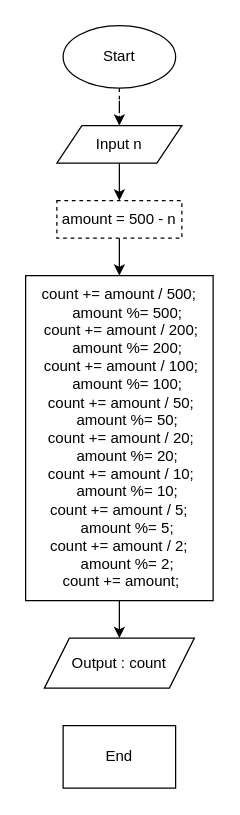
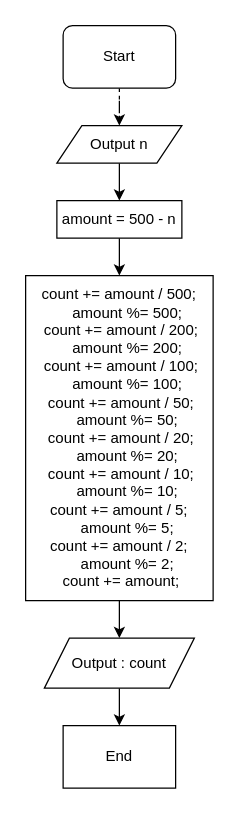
- <mxCell id="3" value="Start" style="ellipse;whiteSpace=wrap;html=1;" vertex="1" parent="1"><mxGeometry x="50" y="20" width="90" height="50" as="geometry" /></mxCell>
+ <mxCell id="3" value="Start" style="whiteSpace=wrap;html=1;rounded=1;" vertex="1" parent="1"><mxGeometry x="50" y="20" width="90" height="50" as="geometry" /></mxCell>
- <mxCell id="6" value="Input n" style="shape=parallelogram;perimeter=parallelogramPerimeter;whiteSpace=wrap;html=1;fixedSize=1;" vertex="1" parent="1"><mxGeometry x="45" y="100" width="100" height="30" as="geometry" /></mxCell>
+ <mxCell id="6" value="Output n" style="shape=parallelogram;perimeter=parallelogramPerimeter;whiteSpace=wrap;html=1;fixedSize=1;" vertex="1" parent="1"><mxGeometry x="45" y="100" width="100" height="30" as="geometry" /></mxCell>
- <mxCell id="8" value="amount = 500 - n" style="rounded=0;whiteSpace=wrap;html=1;dashed=1;" vertex="1" parent="1"><mxGeometry x="45" y="160" width="100" height="30" as="geometry" /></mxCell>
+ <mxCell id="8" value="amount = 500 - n" style="rounded=0;whiteSpace=wrap;html=1;" vertex="1" parent="1"><mxGeometry x="45" y="160" width="100" height="30" as="geometry" /></mxCell>
+ <mxCell id="11" value="" style="edgeStyle=orthogonalEdgeStyle;rounded=0;orthogonalLoop=1;jettySize=auto;html=1;" edge="1" parent="1" source="12" target="4"><mxGeometry relative="1" as="geometry" /></mxCell>
